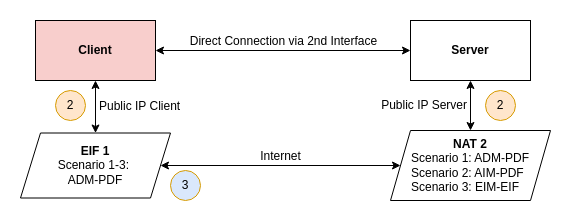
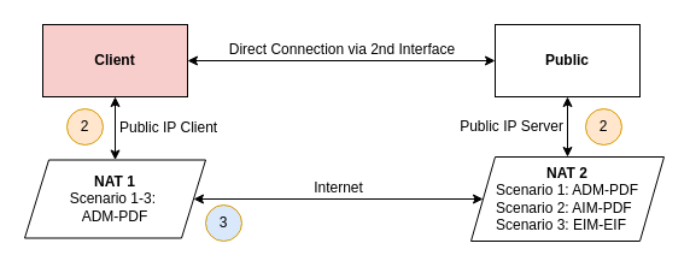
- <mxCell id="5" value="Server" style="rounded=0;whiteSpace=wrap;html=1;fontStyle=1" parent="1" vertex="1"><mxGeometry x="410" y="20" width="120" height="60" as="geometry" /></mxCell>
+ <mxCell id="5" value="Public" style="rounded=0;whiteSpace=wrap;html=1;fontStyle=1" parent="1" vertex="1"><mxGeometry x="410" y="20" width="120" height="60" as="geometry" /></mxCell>
- <mxCell id="7" value="&lt;b&gt;EIF 1&lt;/b&gt;&lt;div&gt;Scenario 1-3:&amp;nbsp;&lt;/div&gt;&lt;div&gt;ADM-PDF&lt;/div&gt;" style="shape=parallelogram;perimeter=parallelogramPerimeter;whiteSpace=wrap;html=1;fixedSize=1;" parent="1" vertex="1"><mxGeometry x="20" y="132.5" width="150" height="65" as="geometry" /></mxCell>
+ <mxCell id="7" value="&lt;b&gt;NAT 1&lt;/b&gt;&lt;div&gt;Scenario 1-3:&amp;nbsp;&lt;/div&gt;&lt;div&gt;ADM-PDF&lt;/div&gt;" style="shape=parallelogram;perimeter=parallelogramPerimeter;whiteSpace=wrap;html=1;fixedSize=1;" parent="1" vertex="1"><mxGeometry x="20" y="132.5" width="150" height="65" as="geometry" /></mxCell>
